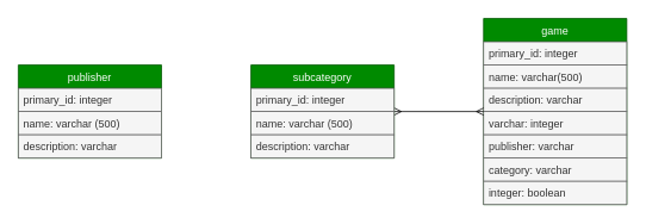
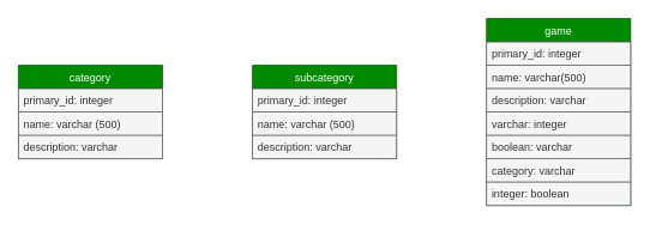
- <mxCell id="15" value="publisher" style="swimlane;fontStyle=0;childLayout=stackLayout;horizontal=1;startSize=26;fillColor=#008a00;horizontalStack=0;resizeParent=1;resizeParentMax=0;resizeLast=0;collapsible=1;marginBottom=0;strokeColor=#005700;fontColor=#ffffff;" vertex="1" parent="1"><mxGeometry x="20" y="72" width="160" height="104" as="geometry"><mxRectangle x="80" y="190" width="80" height="26" as="alternateBounds" /></mxGeometry></mxCell>
+ <mxCell id="15" value="category" style="swimlane;fontStyle=0;childLayout=stackLayout;horizontal=1;startSize=26;fillColor=#008a00;horizontalStack=0;resizeParent=1;resizeParentMax=0;resizeLast=0;collapsible=1;marginBottom=0;strokeColor=#005700;fontColor=#ffffff;" vertex="1" parent="1"><mxGeometry x="20" y="72" width="160" height="104" as="geometry"><mxRectangle x="80" y="190" width="80" height="26" as="alternateBounds" /></mxGeometry></mxCell>
- <mxCell id="10" style="edgeStyle=orthogonalEdgeStyle;rounded=0;orthogonalLoop=1;jettySize=auto;html=1;endArrow=ERmany;endFill=0;startArrow=ERmany;startFill=0;" edge="1" parent="1" source="11" target="2"><mxGeometry relative="1" as="geometry" /></mxCell>
- <mxCell id="7" value="publisher: varchar" style="text;align=left;verticalAlign=top;spacingLeft=4;spacingRight=4;overflow=hidden;rotatable=0;points=[[0,0.5],[1,0.5]];portConstraint=eastwest;fillColor=#f5f5f5;strokeColor=#666666;fontColor=#333333;" vertex="1" parent="2"><mxGeometry y="130" width="160" height="26" as="geometry" /></mxCell>
+ <mxCell id="7" value="boolean: varchar" style="text;align=left;verticalAlign=top;spacingLeft=4;spacingRight=4;overflow=hidden;rotatable=0;points=[[0,0.5],[1,0.5]];portConstraint=eastwest;fillColor=#f5f5f5;strokeColor=#666666;fontColor=#333333;" vertex="1" parent="2"><mxGeometry y="130" width="160" height="26" as="geometry" /></mxCell>
